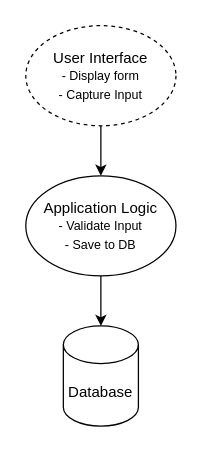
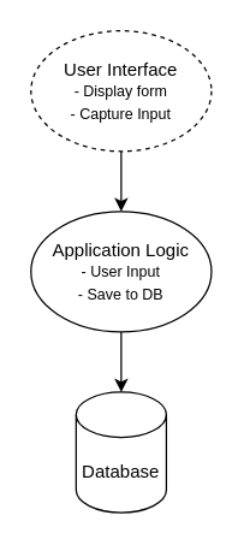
- <mxCell id="5" value="Application Logic&lt;br&gt;&lt;font style=&quot;font-size: 10px;&quot;&gt;- Validate Input&lt;br&gt;- Save to DB&lt;/font&gt;" style="ellipse;whiteSpace=wrap;html=1;" vertex="1" parent="1"><mxGeometry x="20" y="140" width="120" height="80" as="geometry" /></mxCell>
+ <mxCell id="5" value="Application Logic&lt;br&gt;&lt;font style=&quot;font-size: 10px;&quot;&gt;- User Input&lt;br&gt;- Save to DB&lt;/font&gt;" style="ellipse;whiteSpace=wrap;html=1;" vertex="1" parent="1"><mxGeometry x="20" y="140" width="120" height="80" as="geometry" /></mxCell>
